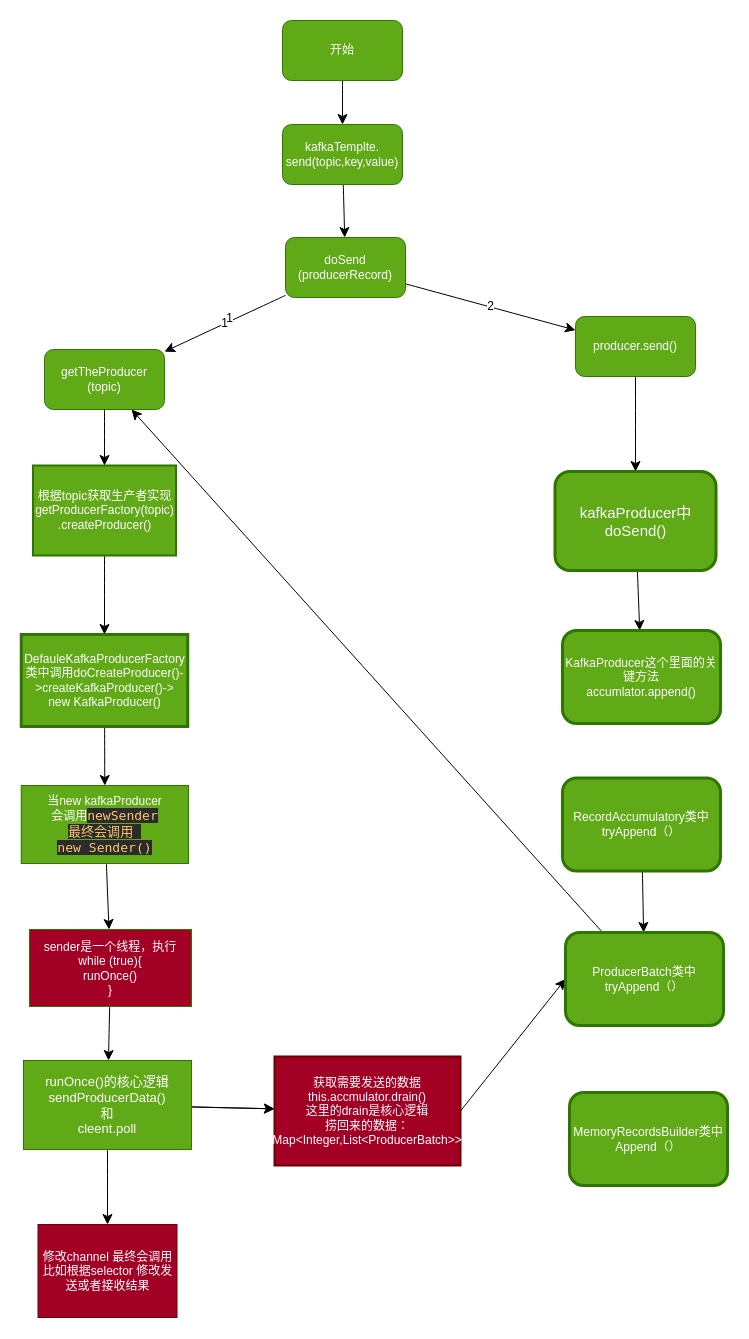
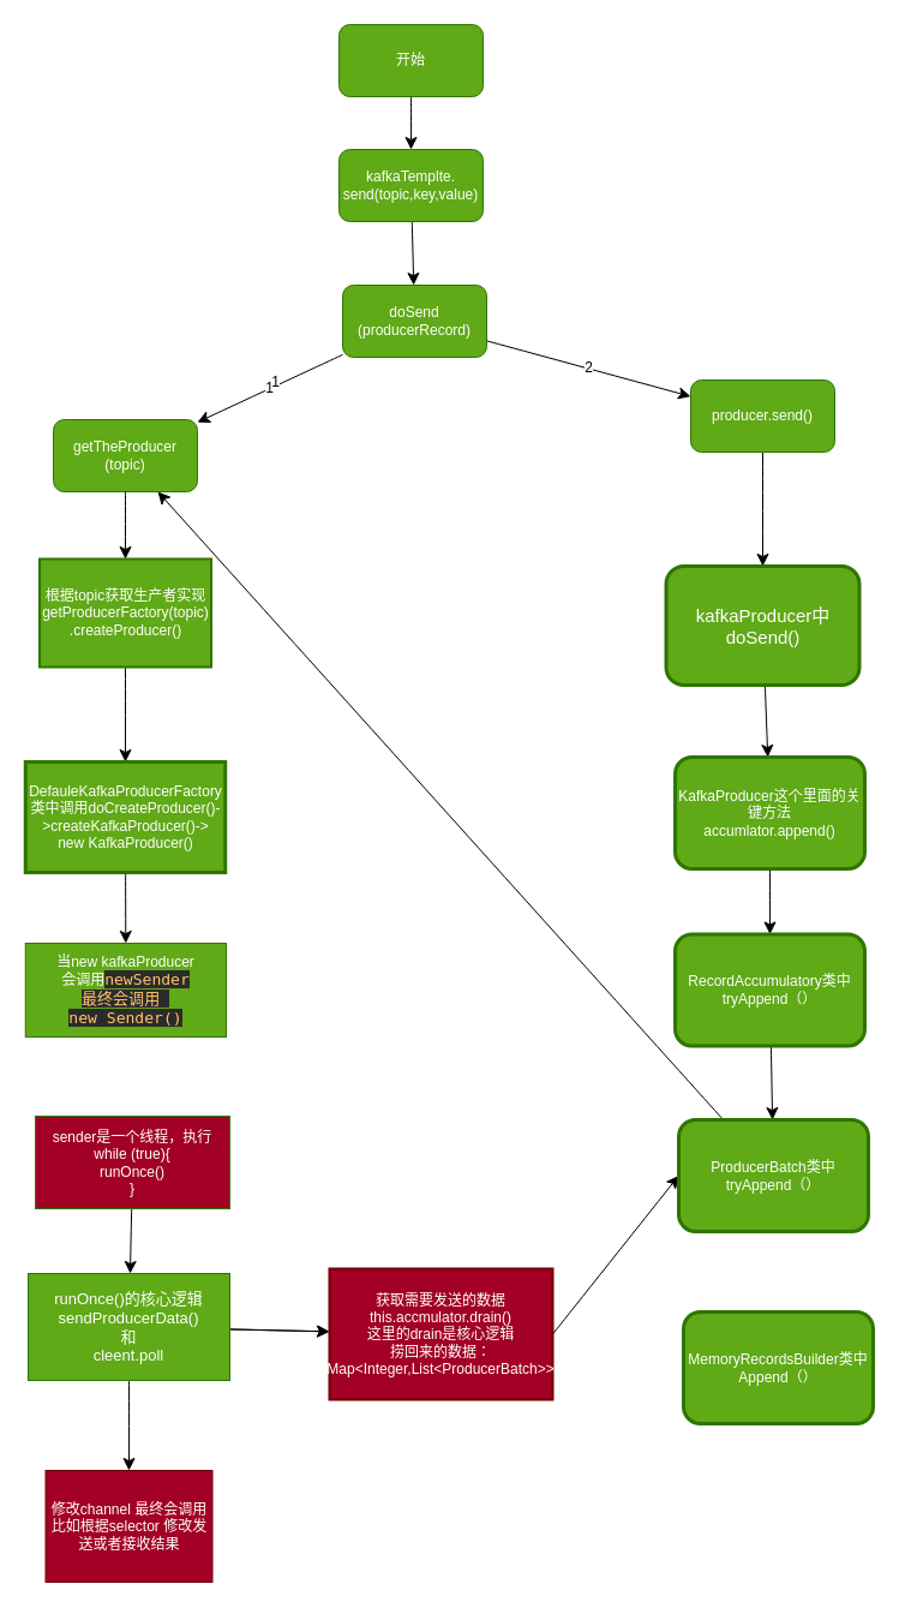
+ <mxCell id="31" value="" style="edgeStyle=none;curved=1;rounded=0;orthogonalLoop=1;jettySize=auto;html=1;fontSize=12;startSize=8;endSize=8;" edge="1" parent="1" source="32" target="34"><mxGeometry relative="1" as="geometry" /></mxCell>
- <mxCell id="16" value="" style="edgeStyle=none;curved=1;rounded=0;orthogonalLoop=1;jettySize=auto;html=1;fontSize=12;startSize=8;endSize=8;" edge="1" parent="1" source="17" target="19"><mxGeometry relative="1" as="geometry" /></mxCell>
